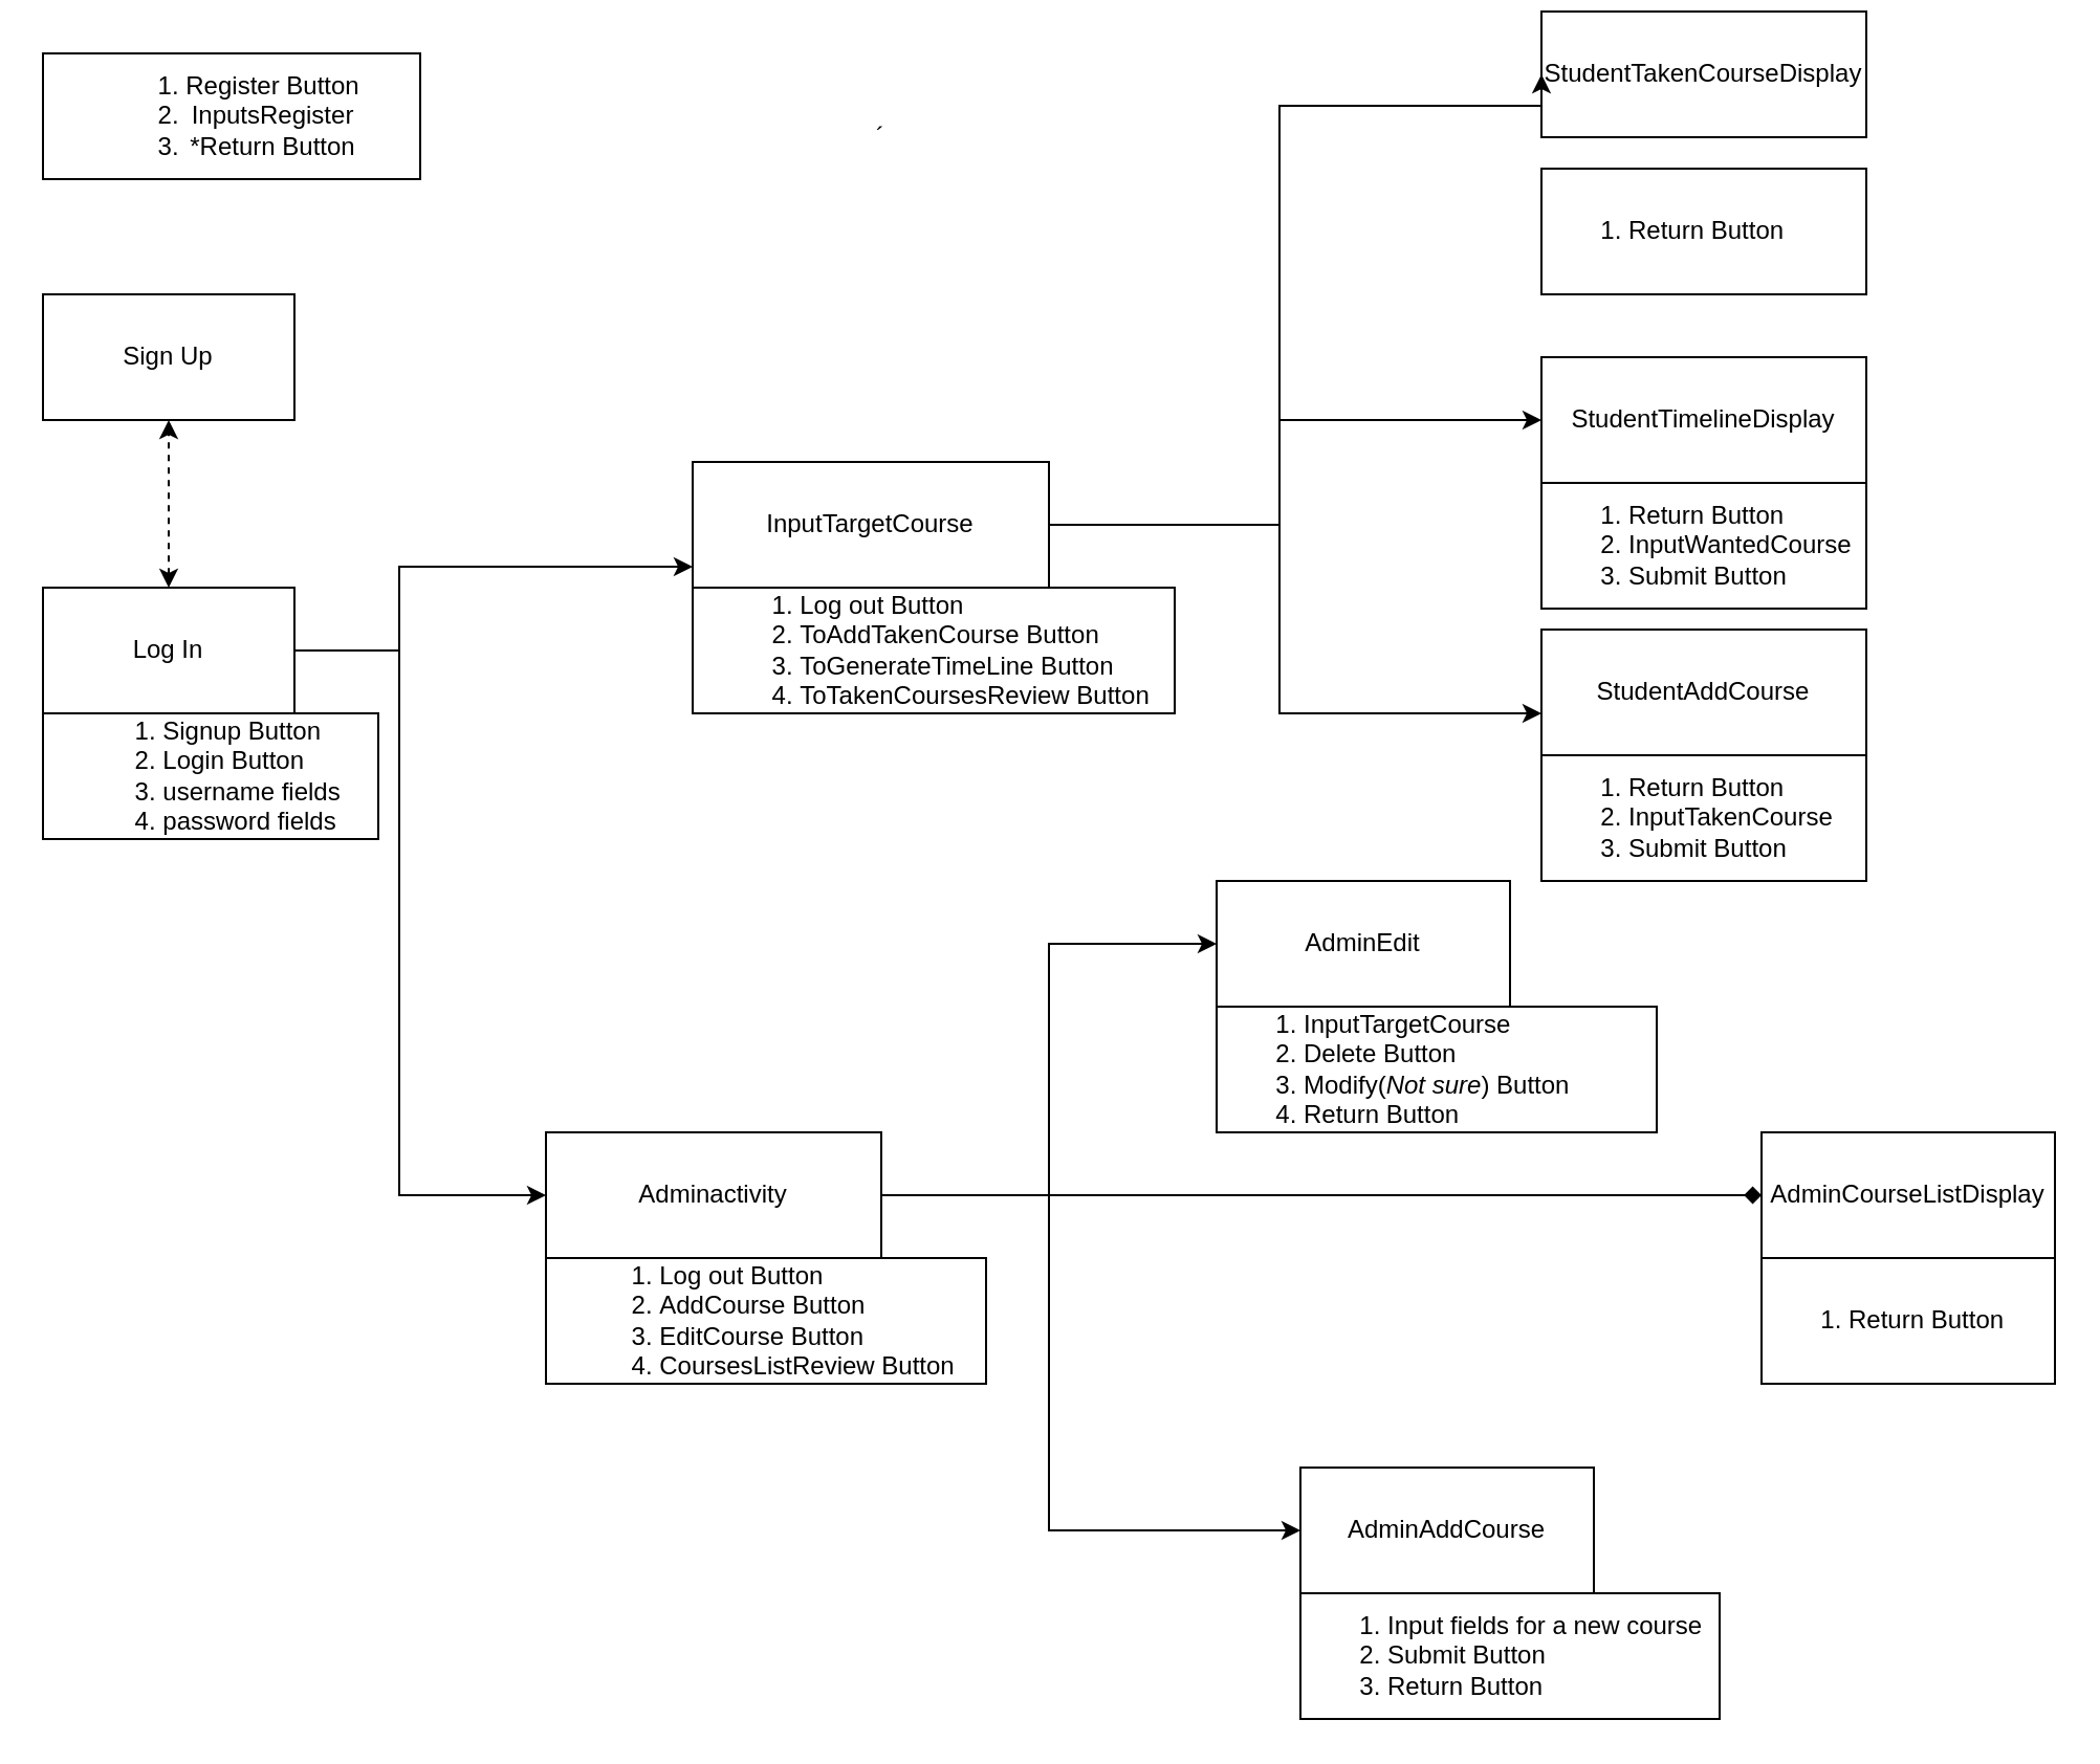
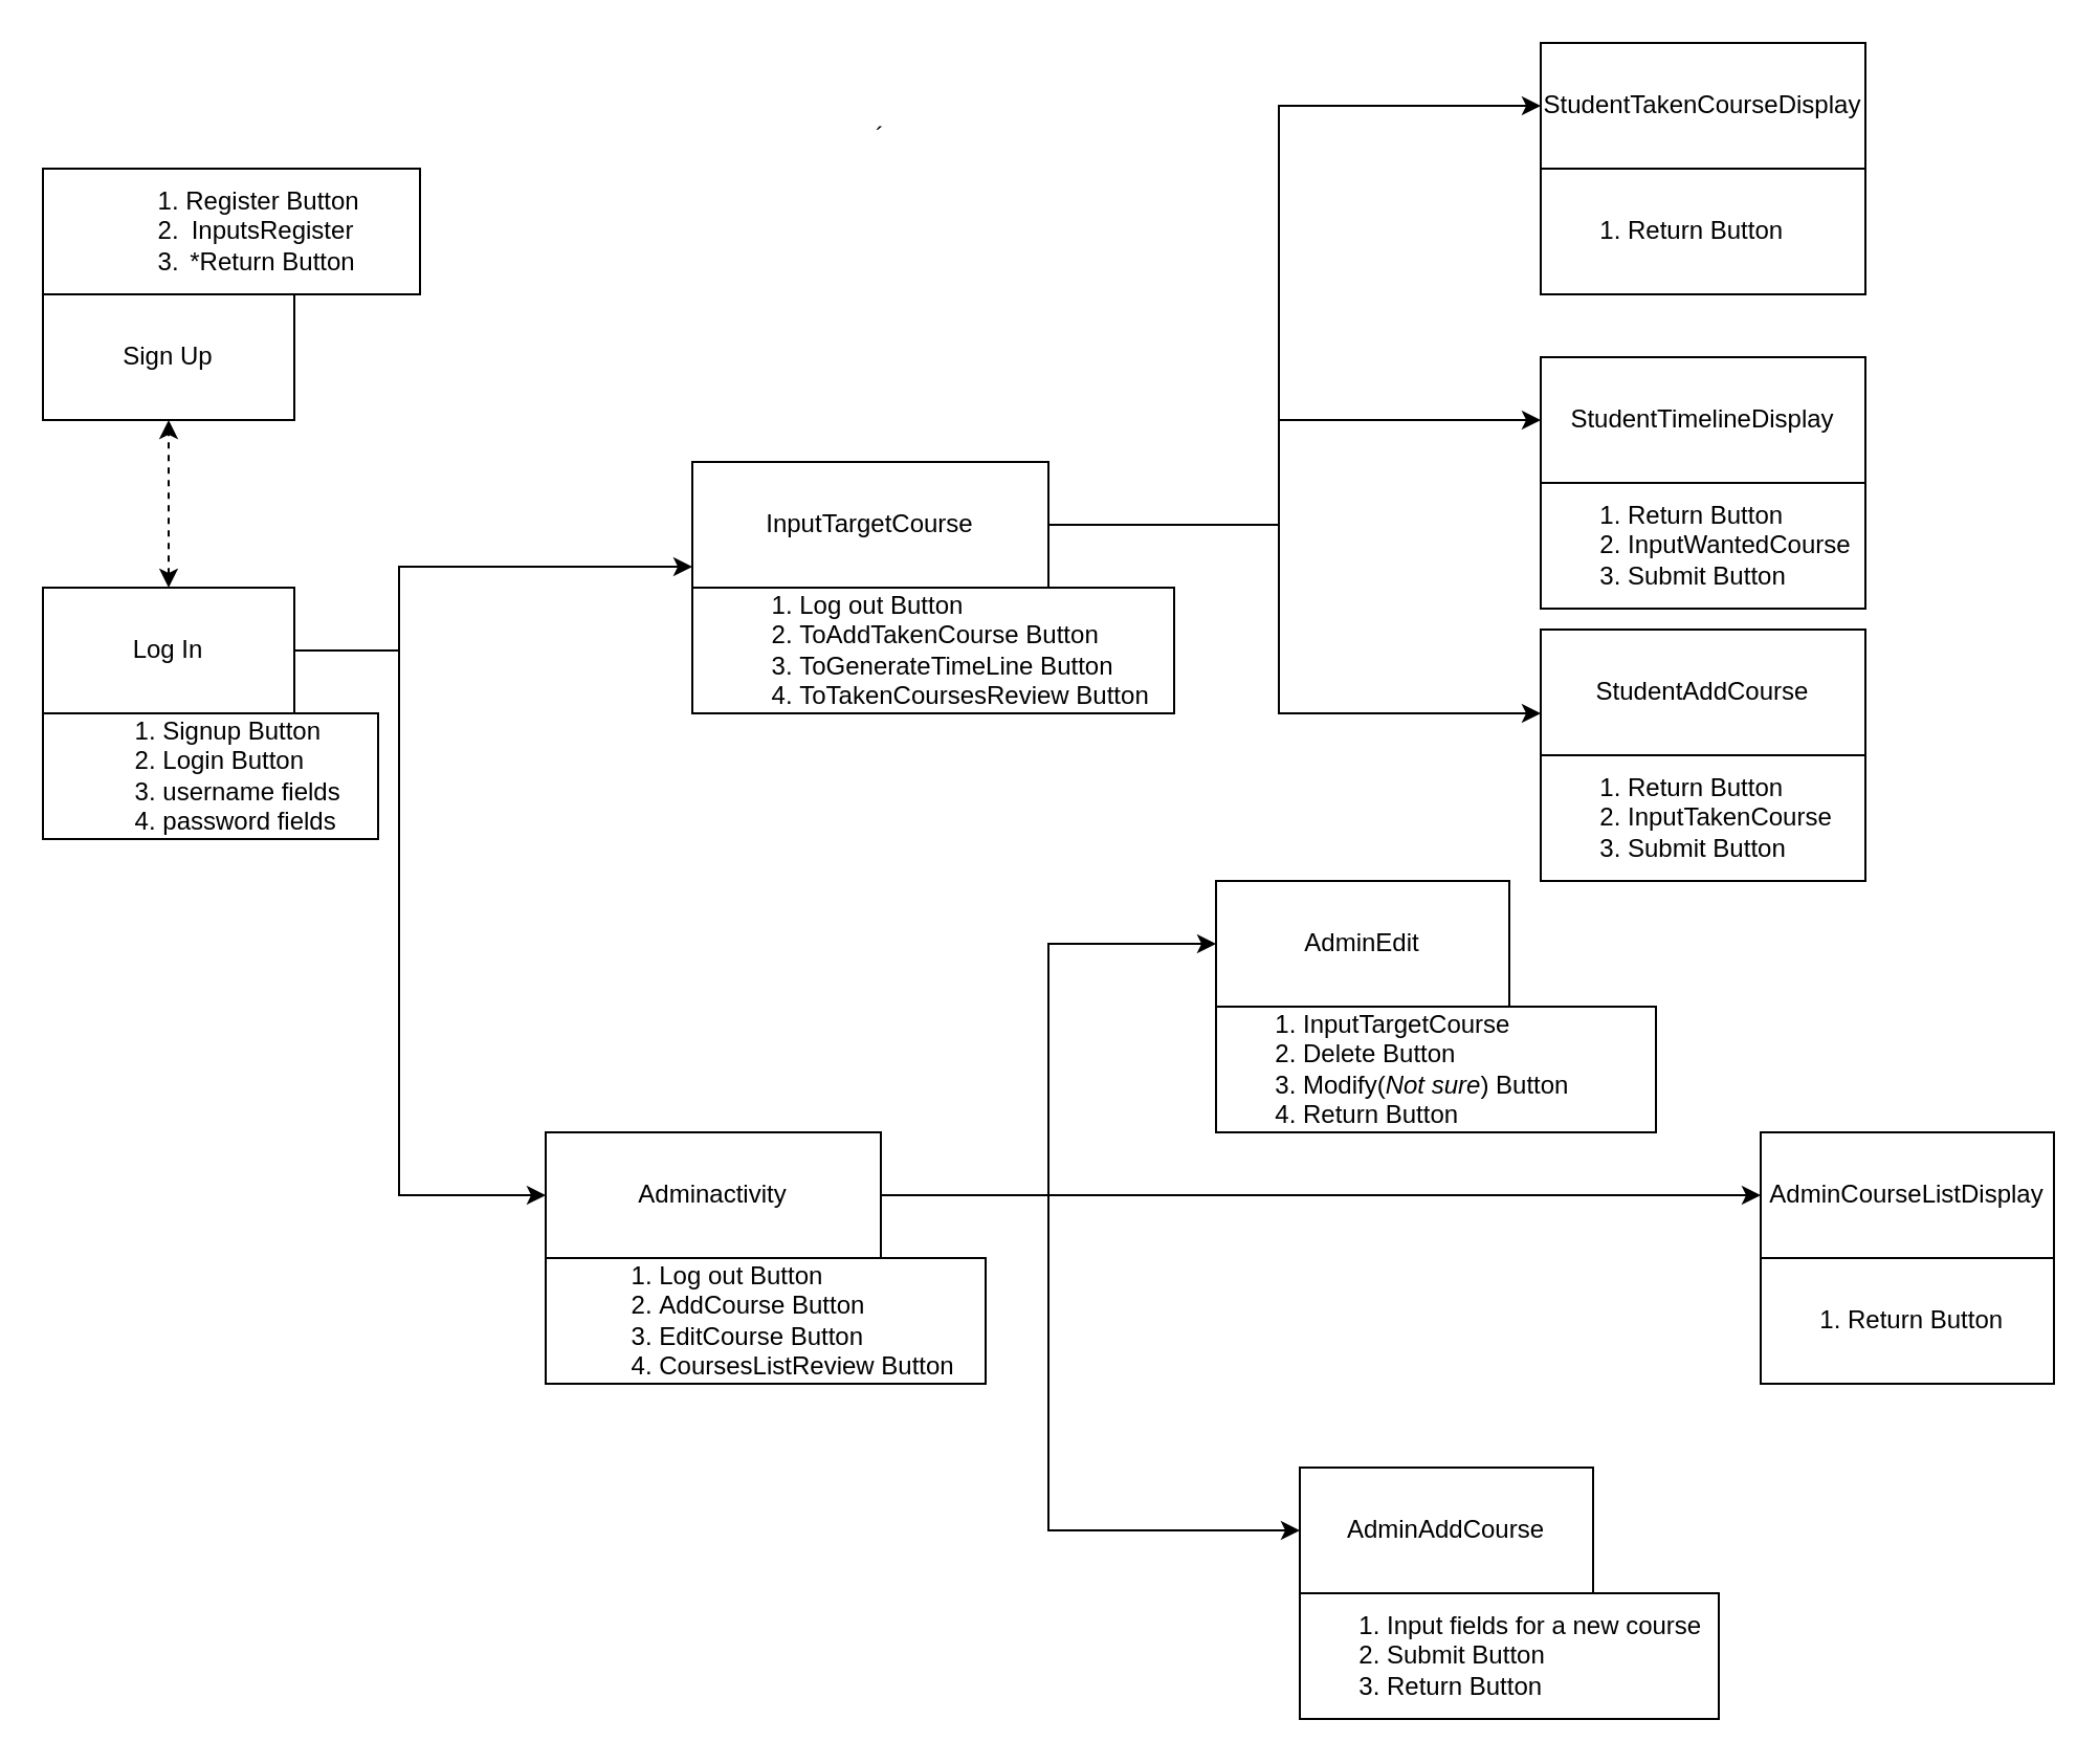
- <mxCell id="3" value="StudentTakenCourseDisplay" style="rounded=0;whiteSpace=wrap;html=1;" parent="1" vertex="1"><mxGeometry x="735" y="5" width="155" height="60" as="geometry" /></mxCell>
+ <mxCell id="3" value="StudentTakenCourseDisplay" style="rounded=0;whiteSpace=wrap;html=1;" parent="1" vertex="1"><mxGeometry x="735" y="20" width="155" height="60" as="geometry" /></mxCell>
- <mxCell id="25" value="&lt;ol&gt;&lt;li&gt;Register Button&lt;/li&gt;&lt;li&gt;InputsRegister&lt;/li&gt;&lt;li&gt;*Return Button&lt;/li&gt;&lt;/ol&gt;" style="rounded=0;whiteSpace=wrap;html=1;" parent="1" vertex="1"><mxGeometry x="20" y="25" width="180" height="60" as="geometry" /></mxCell>
+ <mxCell id="25" value="&lt;ol&gt;&lt;li&gt;Register Button&lt;/li&gt;&lt;li&gt;InputsRegister&lt;/li&gt;&lt;li&gt;*Return Button&lt;/li&gt;&lt;/ol&gt;" style="rounded=0;whiteSpace=wrap;html=1;" parent="1" vertex="1"><mxGeometry x="20" y="80" width="180" height="60" as="geometry" /></mxCell>
- <mxCell id="9" style="edgeStyle=orthogonalEdgeStyle;rounded=0;orthogonalLoop=1;jettySize=auto;html=1;endArrow=diamond;" parent="1" source="11" target="5" edge="1"><mxGeometry relative="1" as="geometry" /></mxCell>
+ <mxCell id="9" style="edgeStyle=orthogonalEdgeStyle;rounded=0;orthogonalLoop=1;jettySize=auto;html=1;" parent="1" source="11" target="5" edge="1"><mxGeometry relative="1" as="geometry" /></mxCell>
